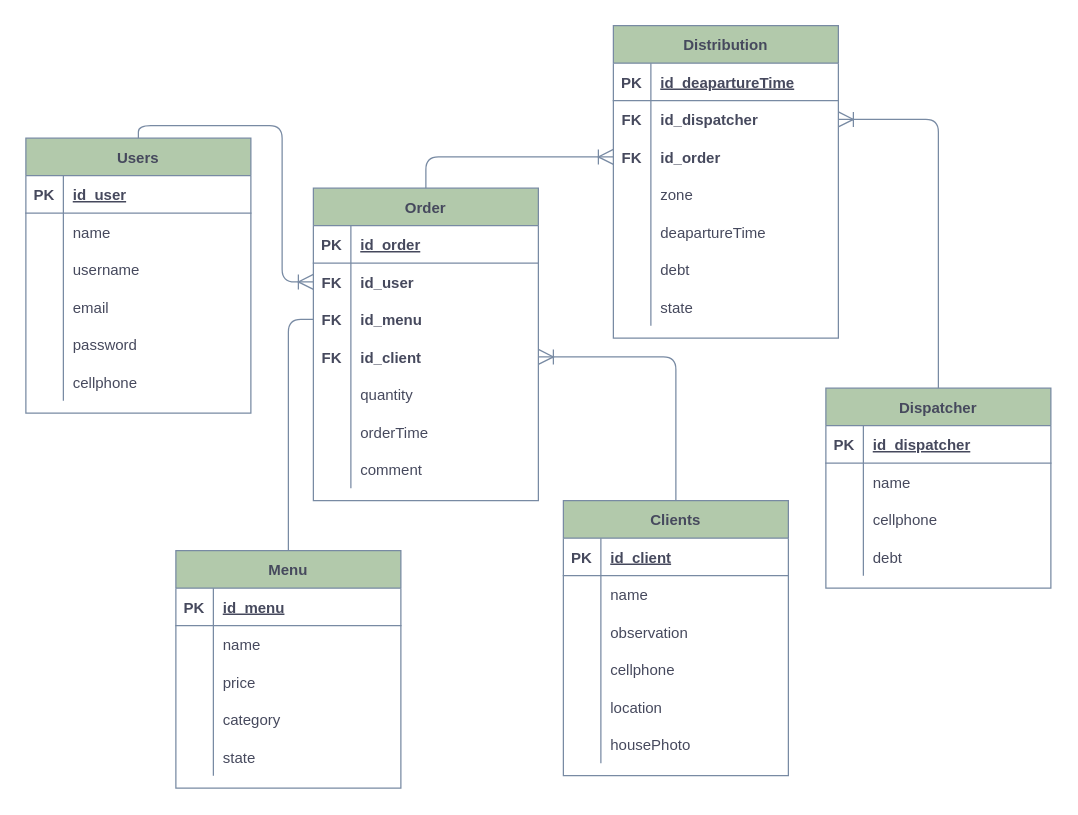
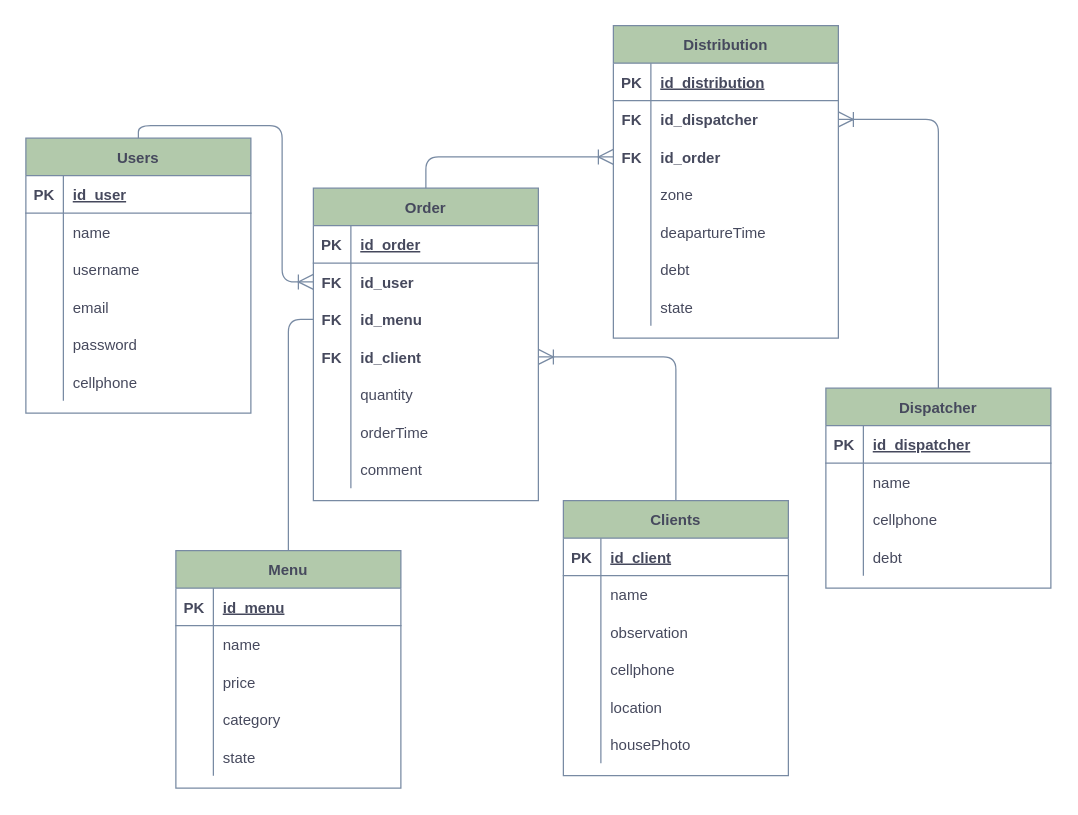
- <mxCell id="94" value="id_deapartureTime" style="shape=partialRectangle;connectable=0;fillColor=none;top=0;left=0;bottom=0;right=0;align=left;spacingLeft=6;fontStyle=5;overflow=hidden;rounded=0;sketch=0;fontColor=#46495D;strokeColor=#788AA3;" vertex="1" parent="92"><mxGeometry x="30" width="150" height="30" as="geometry"><mxRectangle width="150" height="30" as="alternateBounds" /></mxGeometry></mxCell>
+ <mxCell id="94" value="id_distribution" style="shape=partialRectangle;connectable=0;fillColor=none;top=0;left=0;bottom=0;right=0;align=left;spacingLeft=6;fontStyle=5;overflow=hidden;rounded=0;sketch=0;fontColor=#46495D;strokeColor=#788AA3;" vertex="1" parent="92"><mxGeometry x="30" width="150" height="30" as="geometry"><mxRectangle width="150" height="30" as="alternateBounds" /></mxGeometry></mxCell>
